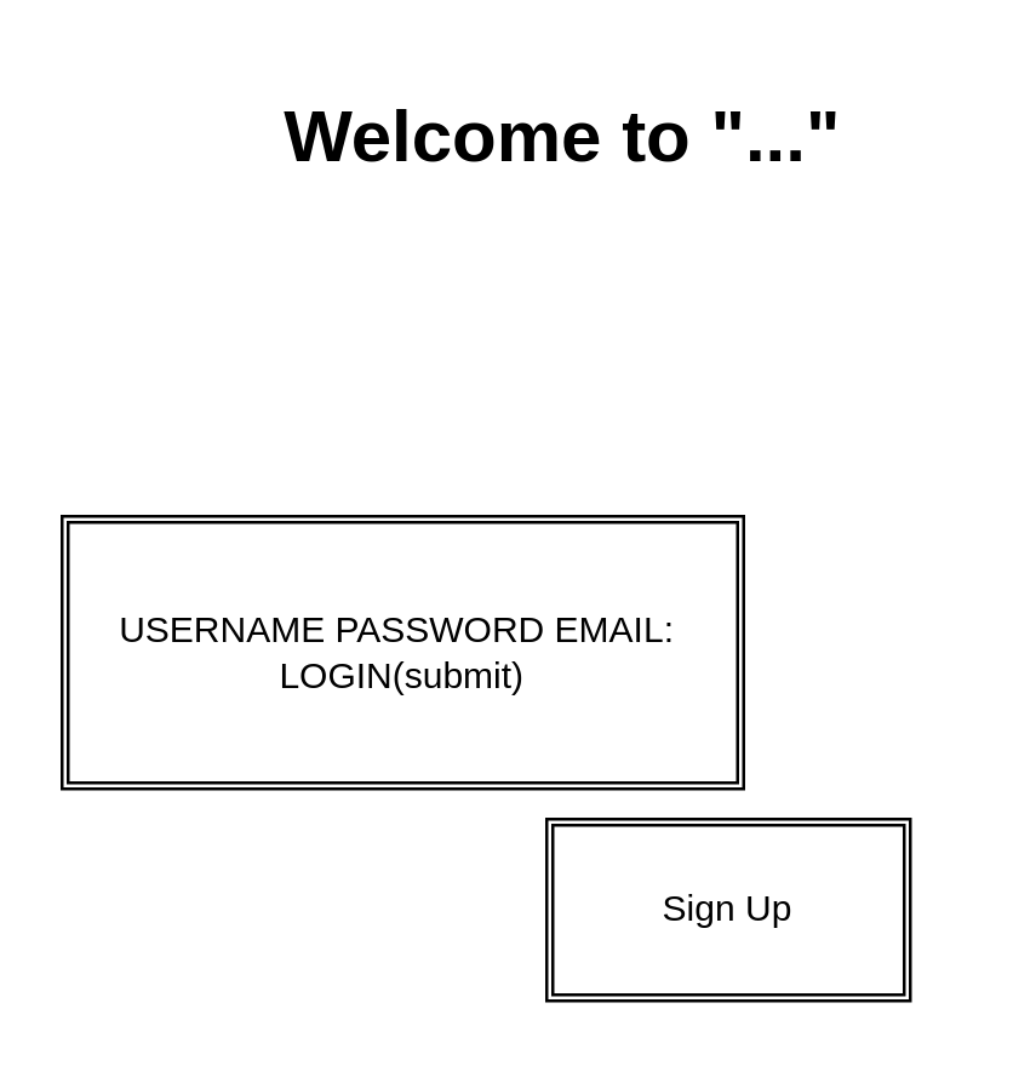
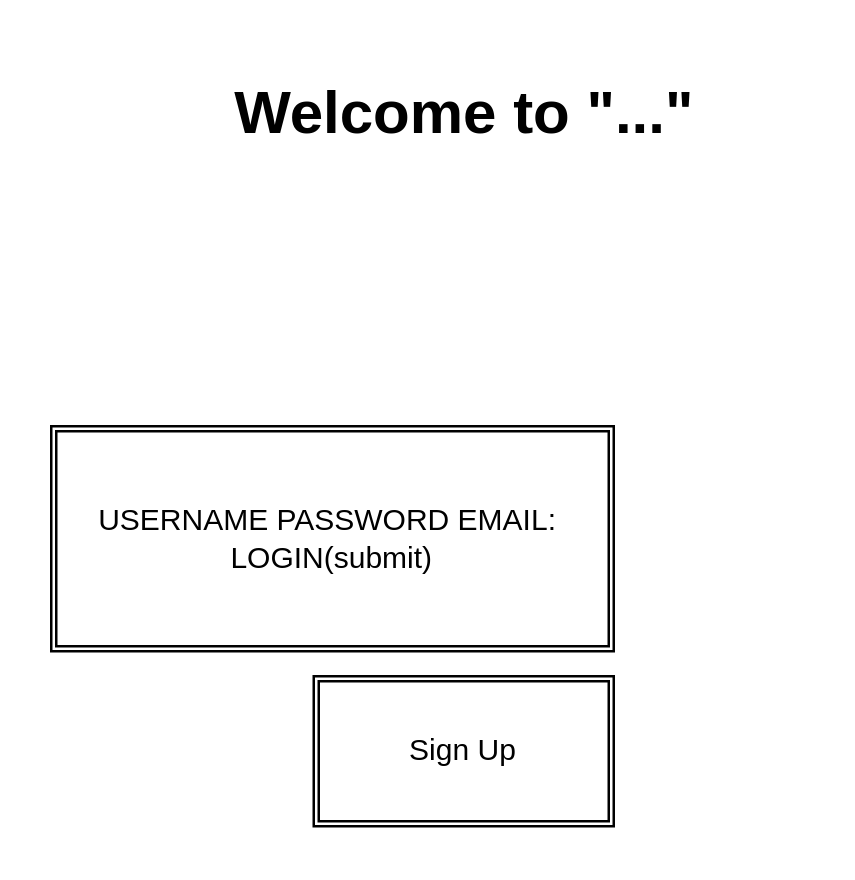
- <mxCell id="4" value="Sign Up" style="shape=ext;double=1;rounded=0;whiteSpace=wrap;html=1;" vertex="1" parent="1"><mxGeometry x="180" y="270" width="120" height="60" as="geometry" /></mxCell>
+ <mxCell id="4" value="Sign Up" style="shape=ext;double=1;rounded=0;whiteSpace=wrap;html=1;" vertex="1" parent="1"><mxGeometry x="125" y="270" width="120" height="60" as="geometry" /></mxCell>
